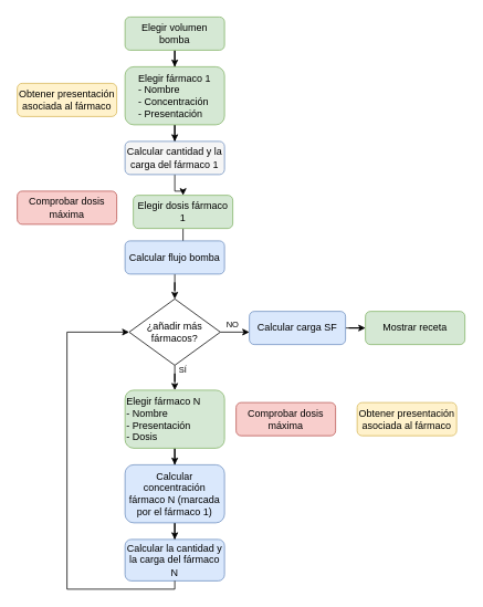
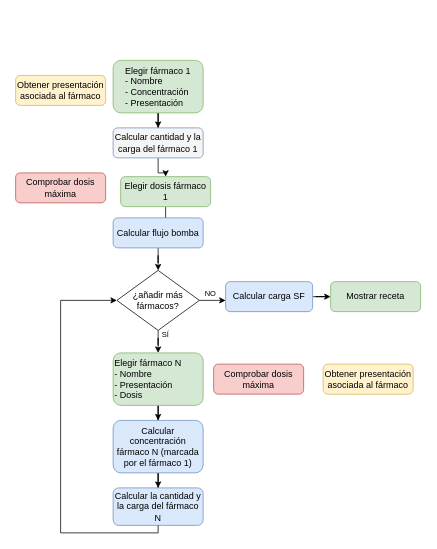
- <mxCell id="3" value="Elegir volumen bomba" style="rounded=1;whiteSpace=wrap;html=1;fontSize=12;glass=0;strokeWidth=1;shadow=0;fillColor=#d5e8d4;strokeColor=#82b366;" parent="1" vertex="1"><mxGeometry x="150" y="20" width="120" height="40" as="geometry" /></mxCell>
- <mxCell id="2" style="edgeStyle=orthogonalEdgeStyle;rounded=0;orthogonalLoop=1;jettySize=auto;html=1;fontSize=10;fontColor=#000000;" edge="1" parent="1" source="3" target="5"><mxGeometry relative="1" as="geometry" /></mxCell>
